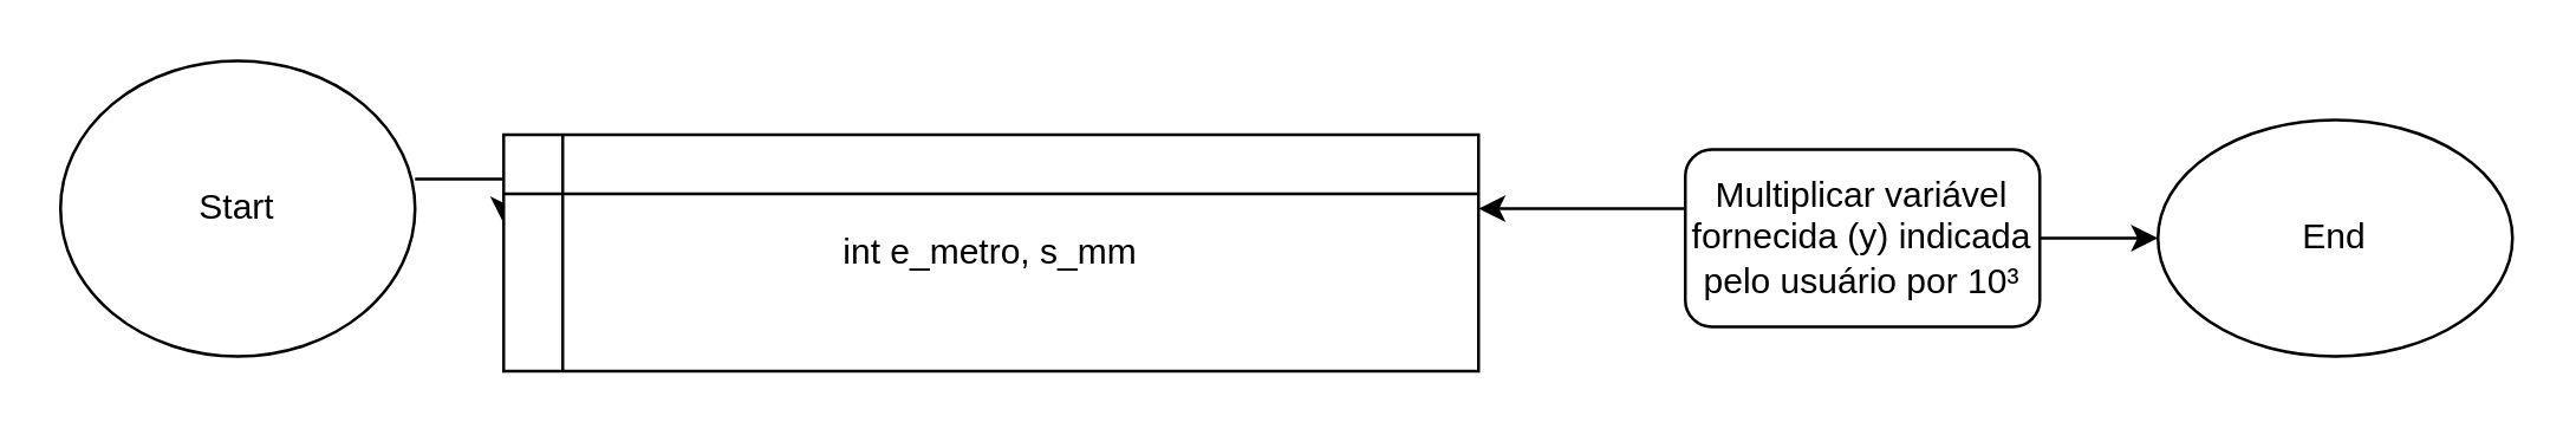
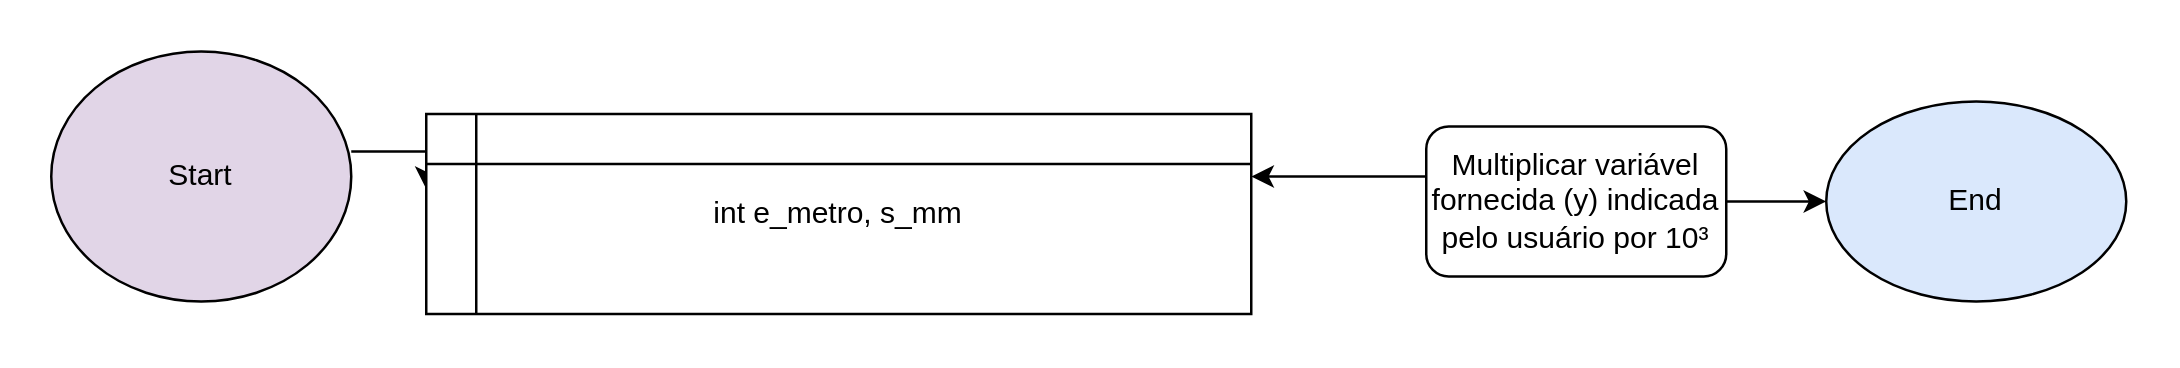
- <mxCell id="3" value="Start&lt;br&gt;" style="ellipse;whiteSpace=wrap;html=1;" parent="1" vertex="1"><mxGeometry x="20" y="20" width="120" height="100" as="geometry" /></mxCell>
+ <mxCell id="3" value="Start&lt;br&gt;" style="ellipse;whiteSpace=wrap;html=1;fillColor=#e1d5e7;" parent="1" vertex="1"><mxGeometry x="20" y="20" width="120" height="100" as="geometry" /></mxCell>
- <mxCell id="8" value="End&lt;br&gt;" style="ellipse;whiteSpace=wrap;html=1;" vertex="1" parent="1"><mxGeometry x="730" y="40" width="120" height="80" as="geometry" /></mxCell>
+ <mxCell id="8" value="End&lt;br&gt;" style="ellipse;whiteSpace=wrap;html=1;fillColor=#dae8fc;" vertex="1" parent="1"><mxGeometry x="730" y="40" width="120" height="80" as="geometry" /></mxCell>
